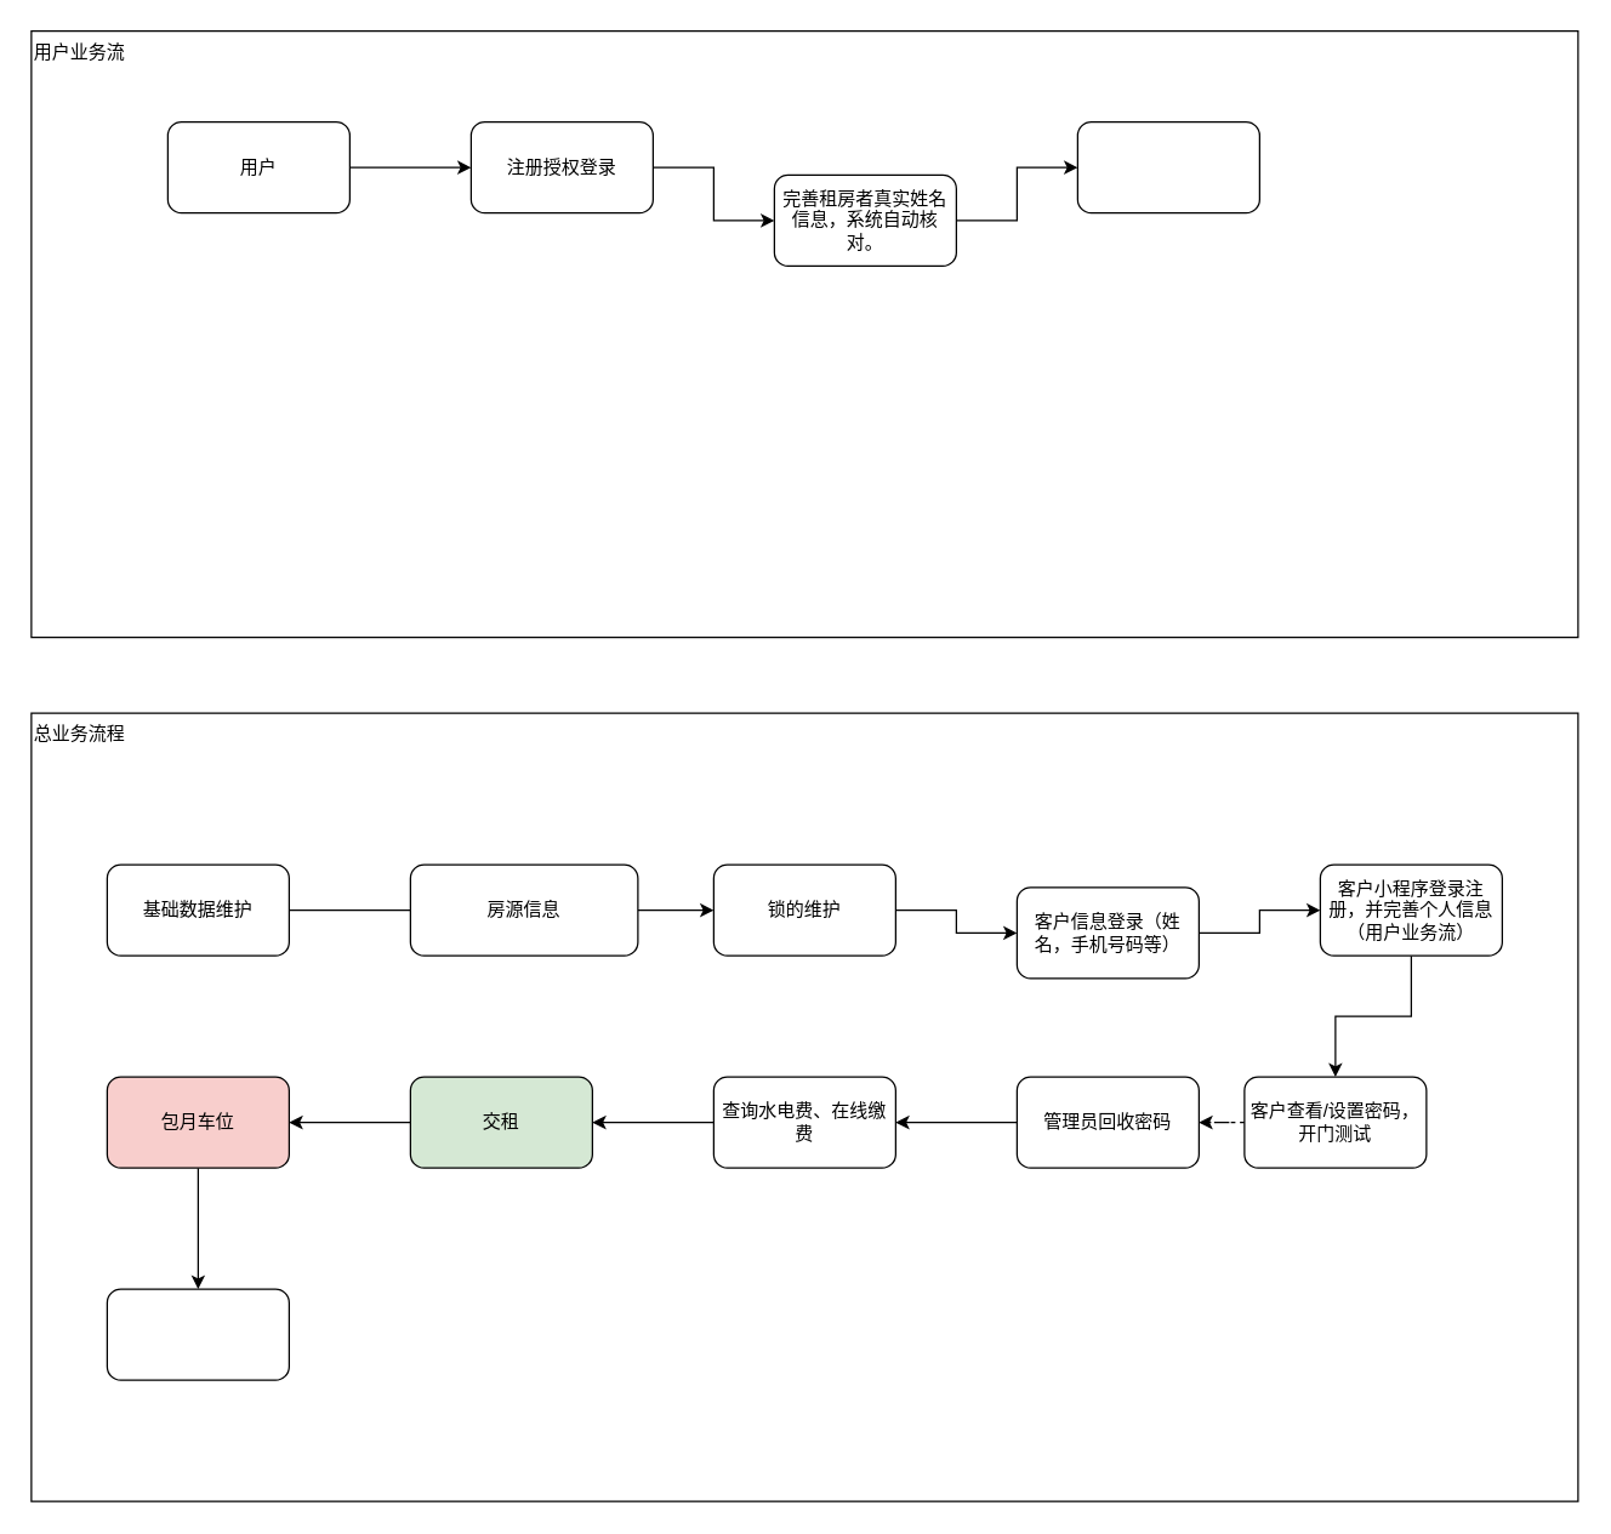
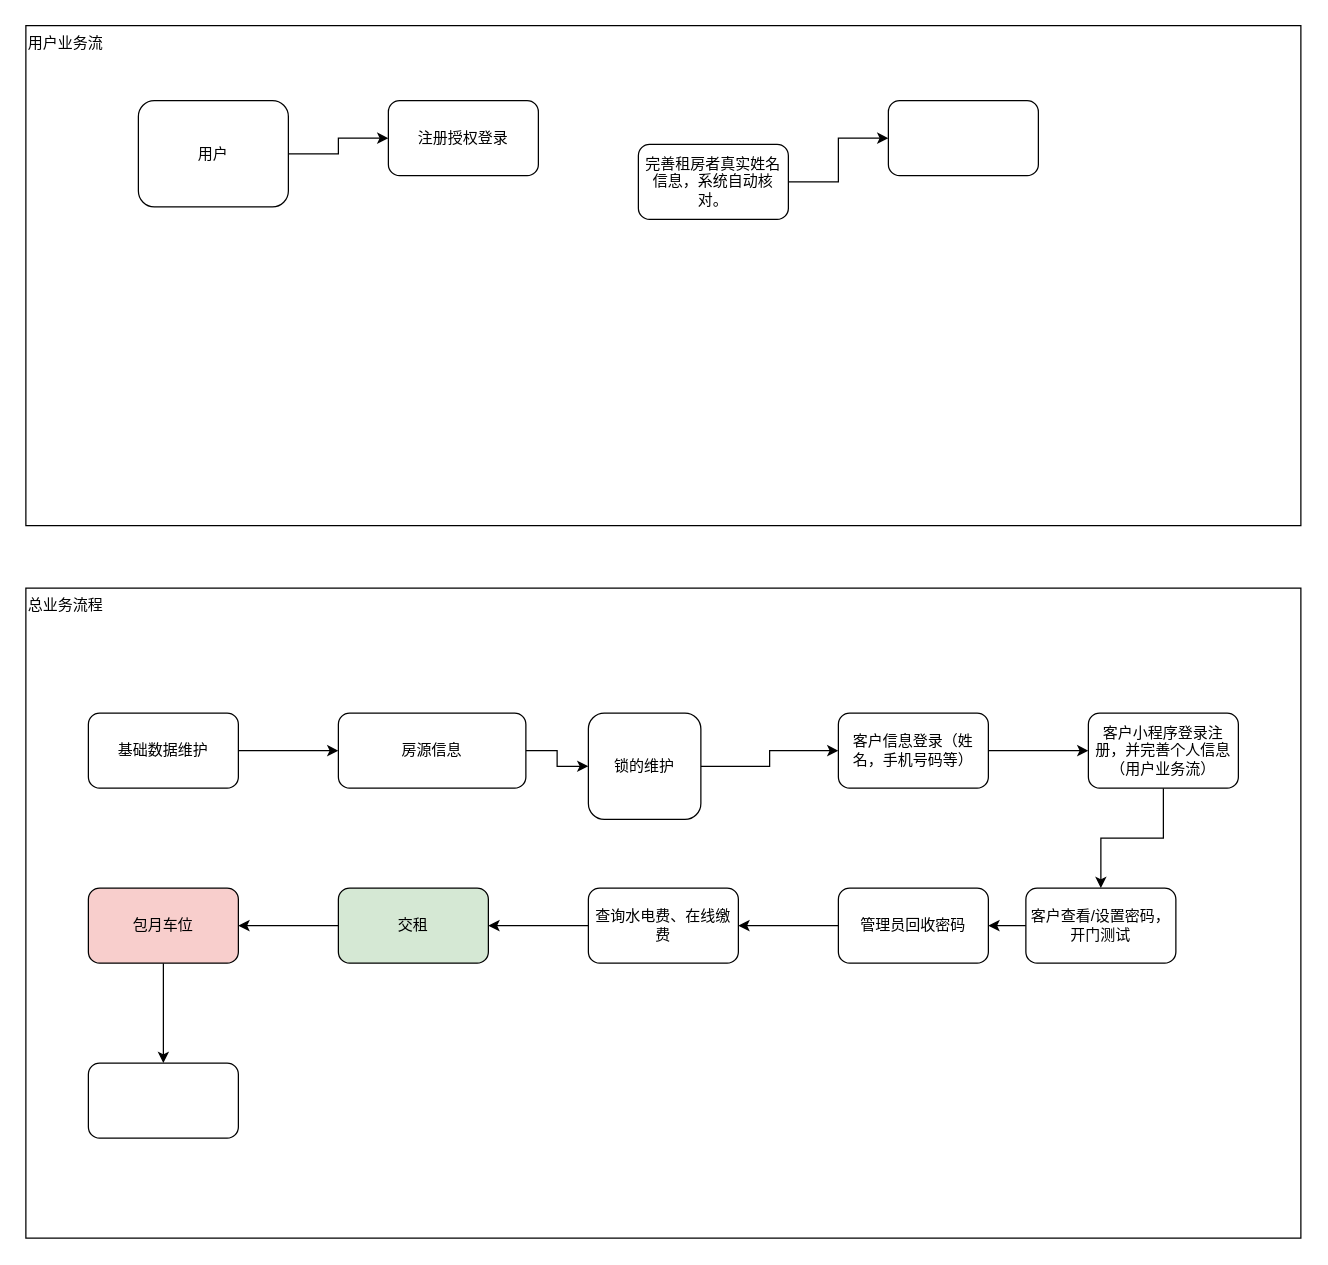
- <mxCell id="5" value="用户" style="rounded=1;whiteSpace=wrap;html=1;" parent="1" vertex="1"><mxGeometry x="110" y="80" width="120" height="60" as="geometry" /></mxCell>
+ <mxCell id="5" value="用户" style="rounded=1;whiteSpace=wrap;html=1;" parent="1" vertex="1"><mxGeometry x="110" y="80" width="120" height="85" as="geometry" /></mxCell>
- <mxCell id="8" value="" style="edgeStyle=orthogonalEdgeStyle;rounded=0;orthogonalLoop=1;jettySize=auto;html=1;" parent="1" source="9" target="11" edge="1"><mxGeometry relative="1" as="geometry" /></mxCell>
- <mxCell id="6" value="" style="edgeStyle=orthogonalEdgeStyle;rounded=0;orthogonalLoop=1;jettySize=auto;html=1;endArrow=none;" parent="1" source="7" target="14" edge="1"><mxGeometry relative="1" as="geometry" /></mxCell>
+ <mxCell id="6" value="" style="edgeStyle=orthogonalEdgeStyle;rounded=0;orthogonalLoop=1;jettySize=auto;html=1;" parent="1" source="7" target="14" edge="1"><mxGeometry relative="1" as="geometry" /></mxCell>
- <mxCell id="16" value="锁的维护" style="whiteSpace=wrap;html=1;rounded=1;" parent="1" vertex="1"><mxGeometry x="470" y="570" width="120" height="60" as="geometry" /></mxCell>
+ <mxCell id="16" value="锁的维护" style="whiteSpace=wrap;html=1;rounded=1;" parent="1" vertex="1"><mxGeometry x="470" y="570" width="90" height="85" as="geometry" /></mxCell>
- <mxCell id="18" value="客户信息登录（姓名，手机号码等）" style="whiteSpace=wrap;html=1;rounded=1;" parent="1" vertex="1"><mxGeometry x="670" y="585" width="120" height="60" as="geometry" /></mxCell>
+ <mxCell id="18" value="客户信息登录（姓名，手机号码等）" style="whiteSpace=wrap;html=1;rounded=1;" parent="1" vertex="1"><mxGeometry x="670" y="570" width="120" height="60" as="geometry" /></mxCell>
- <mxCell id="21" value="" style="edgeStyle=orthogonalEdgeStyle;rounded=0;orthogonalLoop=1;jettySize=auto;html=1;dashed=1;" parent="1" source="22" target="24" edge="1"><mxGeometry relative="1" as="geometry" /></mxCell>
+ <mxCell id="21" value="" style="edgeStyle=orthogonalEdgeStyle;rounded=0;orthogonalLoop=1;jettySize=auto;html=1;" parent="1" source="22" target="24" edge="1"><mxGeometry relative="1" as="geometry" /></mxCell>
